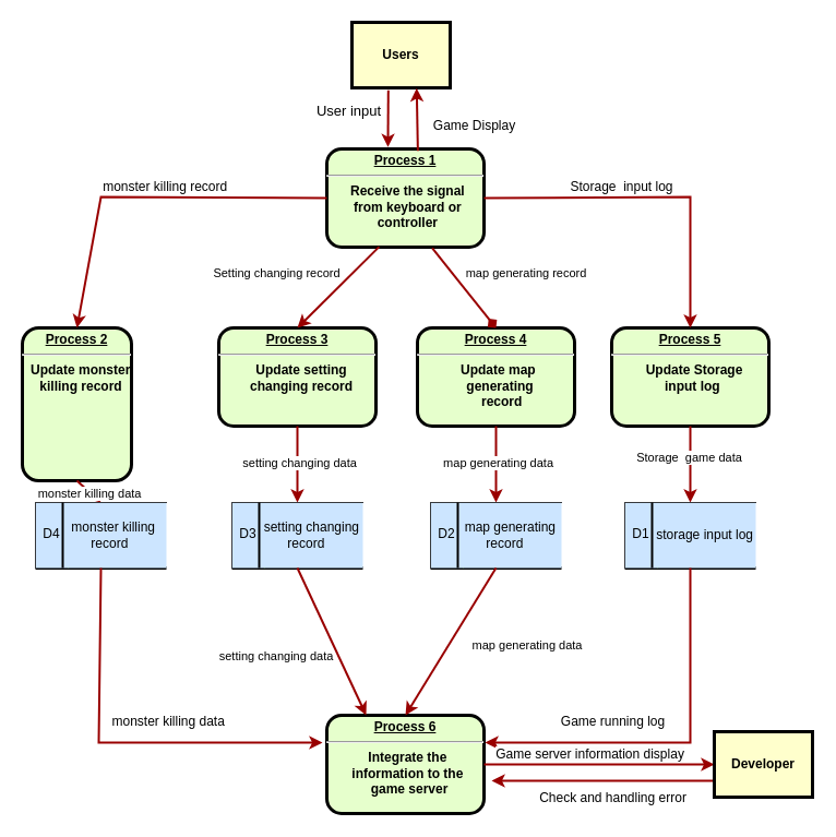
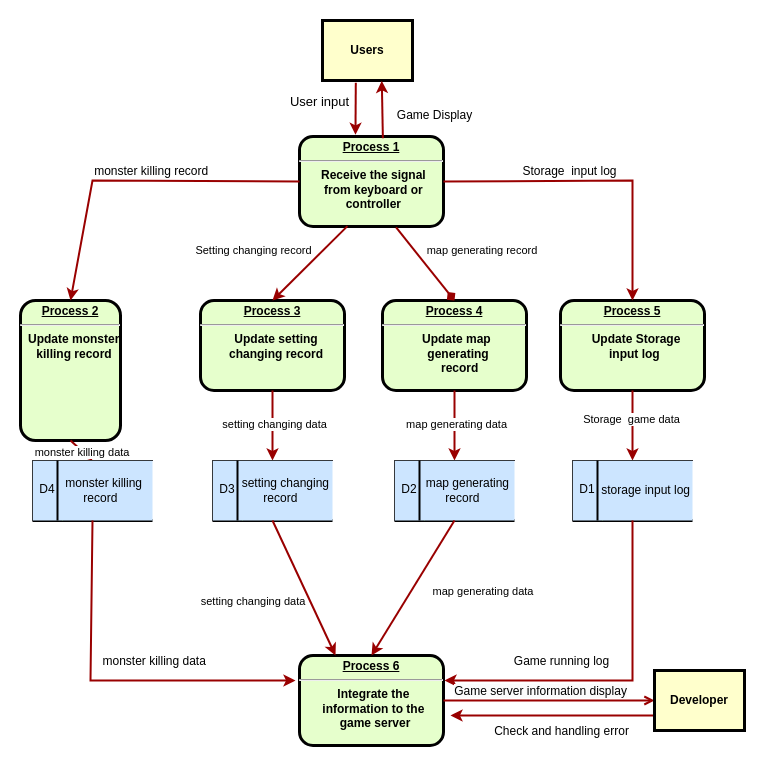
- <mxCell id="39" value="" style="edgeStyle=none;noEdgeStyle=1;strokeColor=#990000;strokeWidth=2;exitX=1;exitY=0.5;exitDx=0;exitDy=0;entryX=0;entryY=0.5;entryDx=0;entryDy=0;labelBackgroundColor=default;fontColor=default;" edge="1" parent="1" source="7" target="58"><mxGeometry width="100" height="100" relative="1" as="geometry"><mxPoint x="460" y="670" as="sourcePoint" /><mxPoint x="640" y="655" as="targetPoint" /><Array as="points" /></mxGeometry></mxCell>
+ <mxCell id="39" value="" style="edgeStyle=none;noEdgeStyle=1;strokeColor=#990000;strokeWidth=2;exitX=1;exitY=0.5;exitDx=0;exitDy=0;entryX=0;entryY=0.5;entryDx=0;entryDy=0;labelBackgroundColor=default;fontColor=default;endArrow=open;" edge="1" parent="1" source="7" target="58"><mxGeometry width="100" height="100" relative="1" as="geometry"><mxPoint x="460" y="670" as="sourcePoint" /><mxPoint x="640" y="655" as="targetPoint" /><Array as="points" /></mxGeometry></mxCell>
